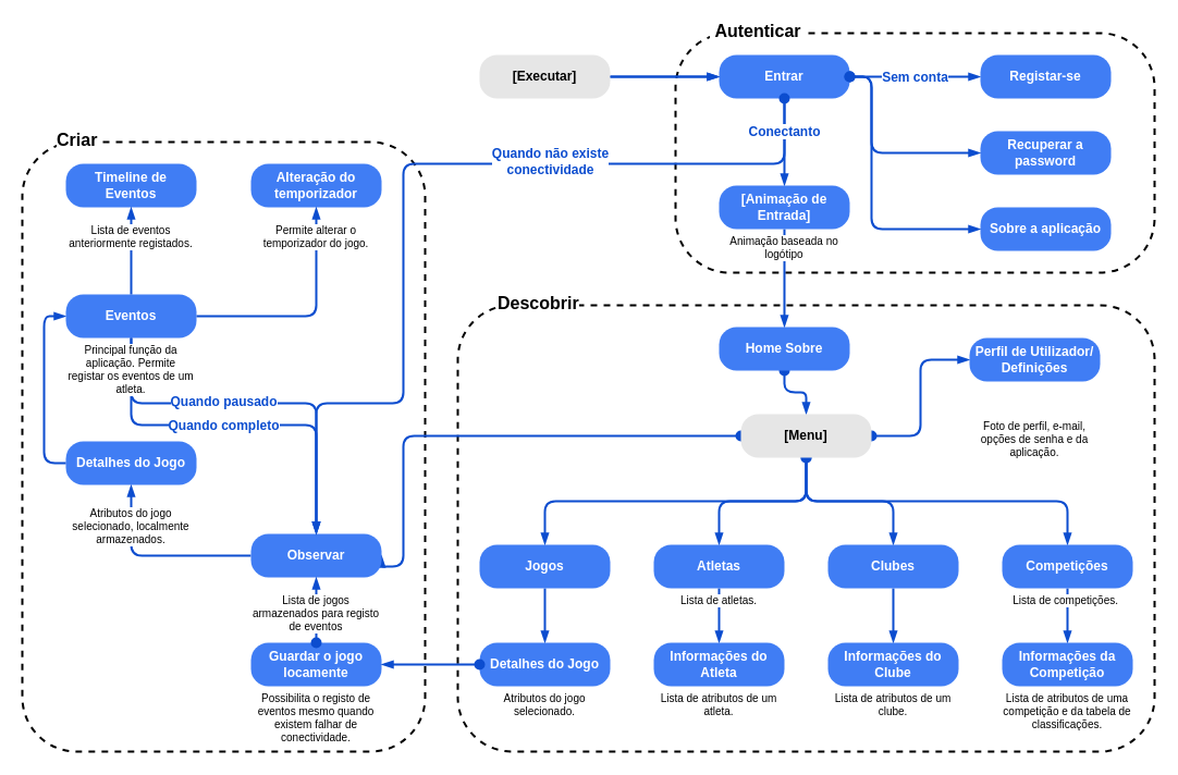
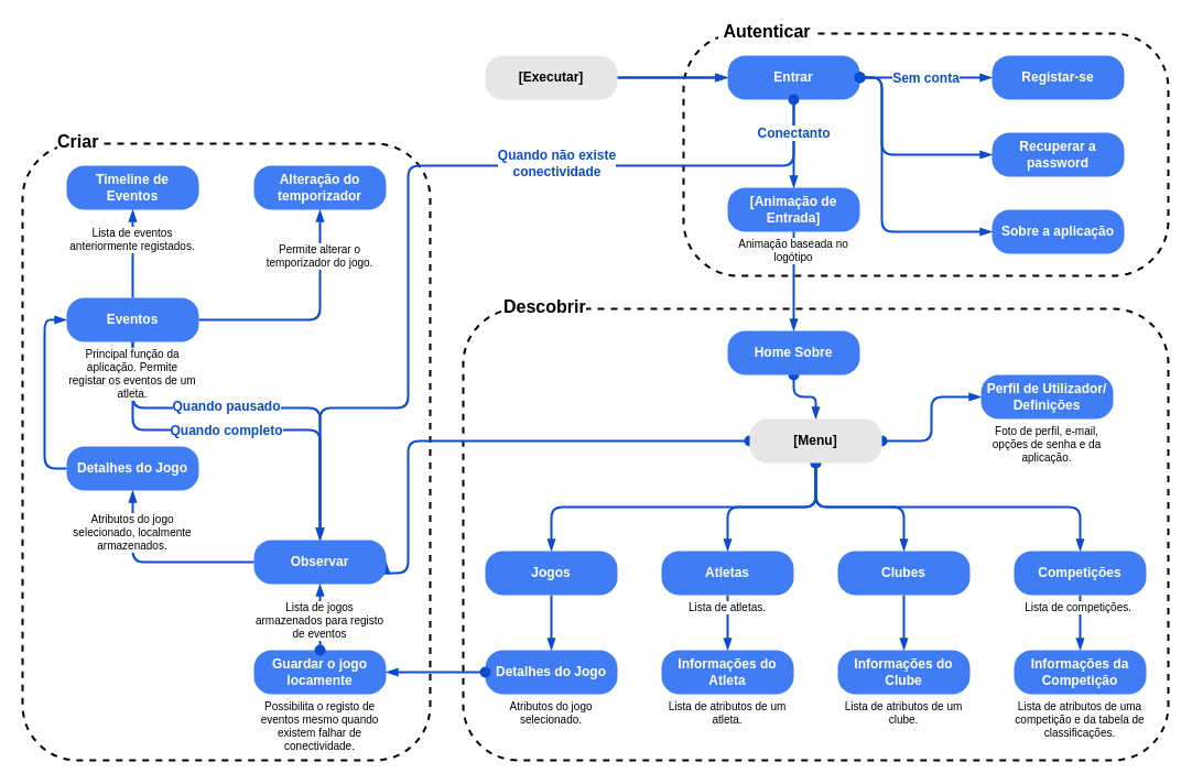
- <mxCell id="70" value="Permite alterar o temporizador do jogo." style="text;fillColor=none;align=center;verticalAlign=top;whiteSpace=wrap;rounded=0;shadow=0;glass=0;dashed=1;comic=0;labelBackgroundColor=#FFFFFF;fontSize=10;html=1;spacingTop=-1;" parent="1" vertex="1"><mxGeometry x="230" y="200" width="120" height="40" as="geometry" /></mxCell>
+ <mxCell id="70" value="Permite alterar o temporizador do jogo." style="text;fillColor=none;align=center;verticalAlign=top;whiteSpace=wrap;rounded=0;shadow=0;glass=0;dashed=1;comic=0;labelBackgroundColor=#FFFFFF;fontSize=10;html=1;spacingTop=-1;" parent="1" vertex="1"><mxGeometry x="230" y="215" width="120" height="40" as="geometry" /></mxCell>
- <mxCell id="26" value="Perfil de Utilizador/ Definições" style="rounded=1;whiteSpace=wrap;html=1;strokeColor=none;glass=0;comic=0;shadow=0;fontFamily=Helvetica;fontStyle=1;arcSize=40;fillColor=#407DF4;fontColor=#FFFFFF;" parent="1" vertex="1"><mxGeometry x="890" y="310" width="120" height="40" as="geometry" /></mxCell>
+ <mxCell id="26" value="Perfil de Utilizador/ Definições" style="rounded=1;whiteSpace=wrap;html=1;strokeColor=none;glass=0;comic=0;shadow=0;fontFamily=Helvetica;fontStyle=1;arcSize=40;fillColor=#407DF4;fontColor=#FFFFFF;" parent="1" vertex="1"><mxGeometry x="890" y="340" width="120" height="40" as="geometry" /></mxCell>
